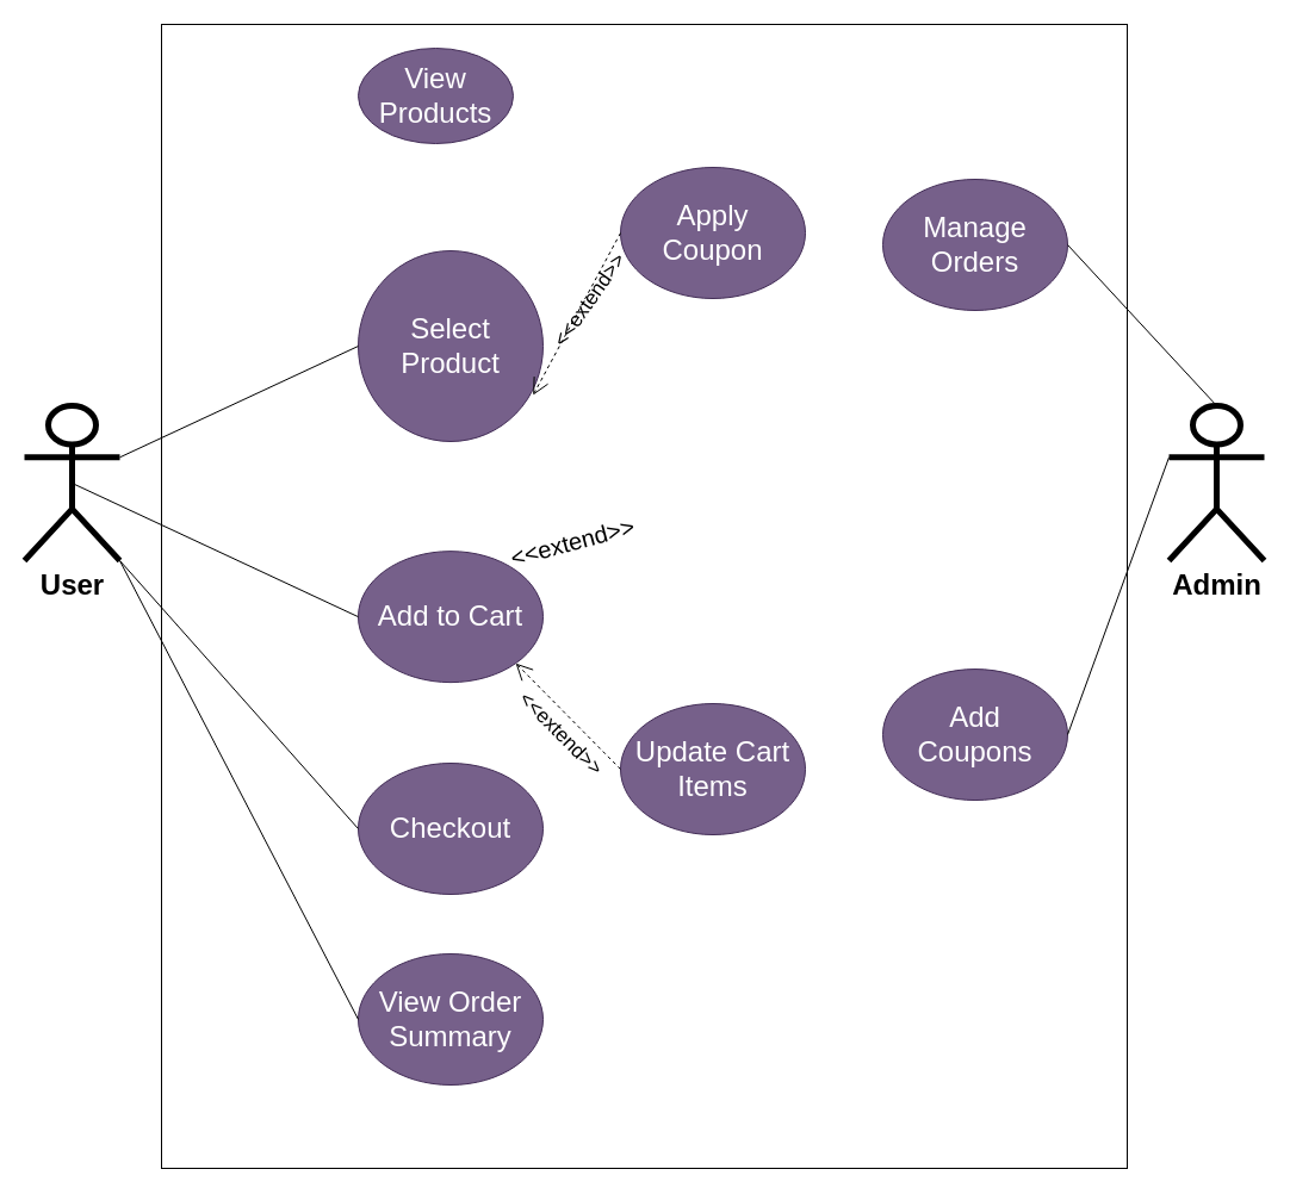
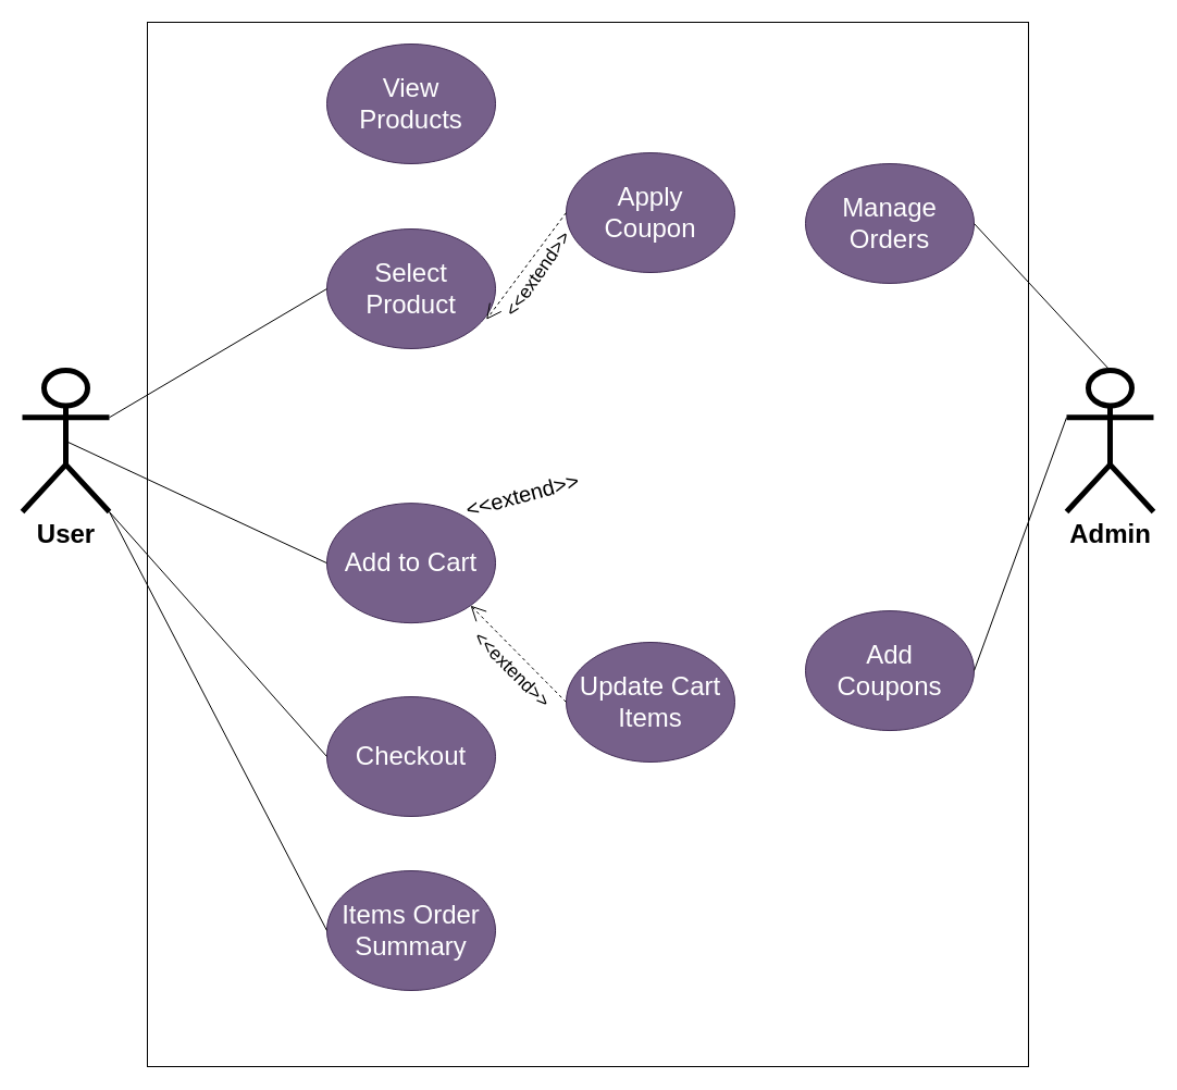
- <mxCell id="5" value="View &lt;br&gt;Products" style="ellipse;whiteSpace=wrap;html=1;fontSize=24;fillColor=#76608a;fontColor=#ffffff;strokeColor=#432D57;" parent="1" vertex="1"><mxGeometry x="300" y="40" width="130" height="80" as="geometry" /></mxCell>
+ <mxCell id="5" value="View &lt;br&gt;Products" style="ellipse;whiteSpace=wrap;html=1;fontSize=24;fillColor=#76608a;fontColor=#ffffff;strokeColor=#432D57;" parent="1" vertex="1"><mxGeometry x="300" y="40" width="155" height="110" as="geometry" /></mxCell>
- <mxCell id="6" value="Select Product" style="ellipse;whiteSpace=wrap;html=1;fontSize=24;fillColor=#76608a;fontColor=#ffffff;strokeColor=#432D57;" parent="1" vertex="1"><mxGeometry x="300" y="210" width="155" height="160" as="geometry" /></mxCell>
+ <mxCell id="6" value="Select Product" style="ellipse;whiteSpace=wrap;html=1;fontSize=24;fillColor=#76608a;fontColor=#ffffff;strokeColor=#432D57;" parent="1" vertex="1"><mxGeometry x="300" y="210" width="155" height="110" as="geometry" /></mxCell>
- <mxCell id="10" value="View Order Summary" style="ellipse;whiteSpace=wrap;html=1;fontSize=24;fillColor=#76608a;fontColor=#ffffff;strokeColor=#432D57;" parent="1" vertex="1"><mxGeometry x="300" y="800" width="155" height="110" as="geometry" /></mxCell>
+ <mxCell id="10" value="Items Order Summary" style="ellipse;whiteSpace=wrap;html=1;fontSize=24;fillColor=#76608a;fontColor=#ffffff;strokeColor=#432D57;" parent="1" vertex="1"><mxGeometry x="300" y="800" width="155" height="110" as="geometry" /></mxCell>
